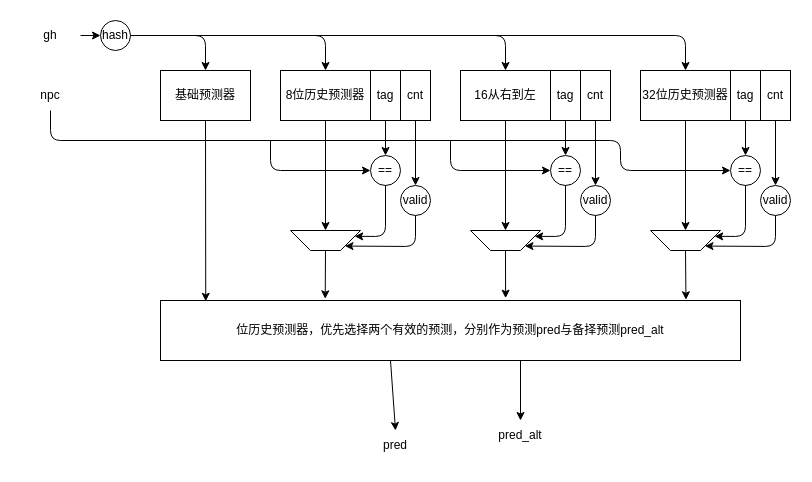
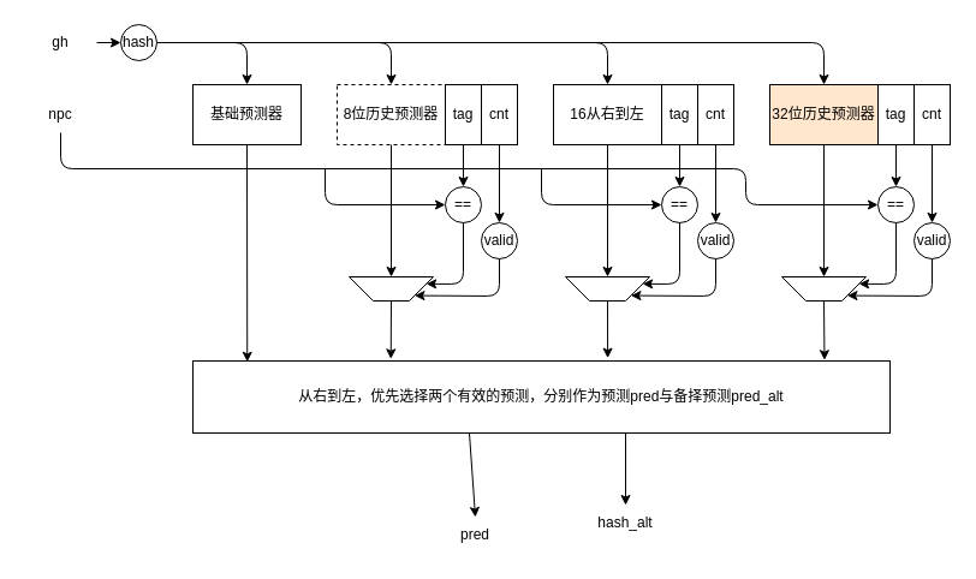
- <mxCell id="19" value="8位历史预测器" style="rounded=0;whiteSpace=wrap;html=1;" vertex="1" parent="18"><mxGeometry width="90" height="50" as="geometry" /></mxCell>
+ <mxCell id="19" value="8位历史预测器" style="rounded=0;whiteSpace=wrap;html=1;dashed=1;" vertex="1" parent="18"><mxGeometry width="90" height="50" as="geometry" /></mxCell>
- <mxCell id="53" value="32位历史预测器" style="rounded=0;whiteSpace=wrap;html=1;" vertex="1" parent="52"><mxGeometry width="90" height="50" as="geometry" /></mxCell>
+ <mxCell id="53" value="32位历史预测器" style="rounded=0;whiteSpace=wrap;html=1;fillColor=#ffe6cc;" vertex="1" parent="52"><mxGeometry width="90" height="50" as="geometry" /></mxCell>
- <mxCell id="13" value="位历史预测器，优先选择两个有效的预测，分别作为预测pred与备择预测pred_alt" style="rounded=0;whiteSpace=wrap;html=1;" vertex="1" parent="1"><mxGeometry x="160" y="300" width="580" height="60" as="geometry" /></mxCell>
+ <mxCell id="13" value="从右到左，优先选择两个有效的预测，分别作为预测pred与备择预测pred_alt" style="rounded=0;whiteSpace=wrap;html=1;" vertex="1" parent="1"><mxGeometry x="160" y="300" width="580" height="60" as="geometry" /></mxCell>
- <mxCell id="69" value="pred_alt" style="text;html=1;strokeColor=none;fillColor=none;align=center;verticalAlign=middle;whiteSpace=wrap;rounded=0;" vertex="1" parent="1"><mxGeometry x="490" y="420" width="60" height="30" as="geometry" /></mxCell>
+ <mxCell id="69" value="hash_alt" style="text;html=1;strokeColor=none;fillColor=none;align=center;verticalAlign=middle;whiteSpace=wrap;rounded=0;" vertex="1" parent="1"><mxGeometry x="490" y="420" width="60" height="30" as="geometry" /></mxCell>
